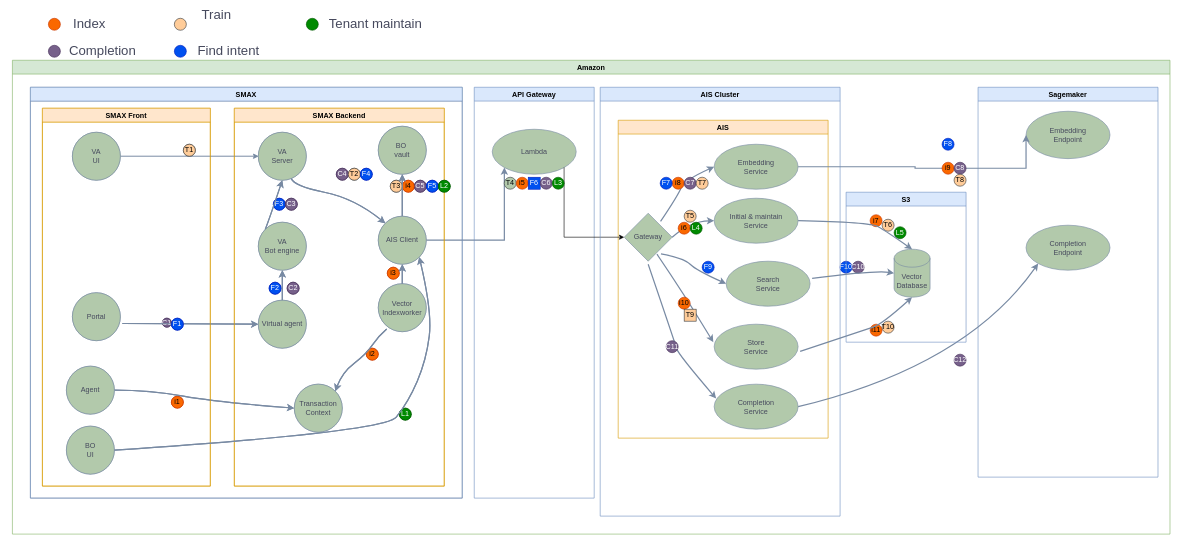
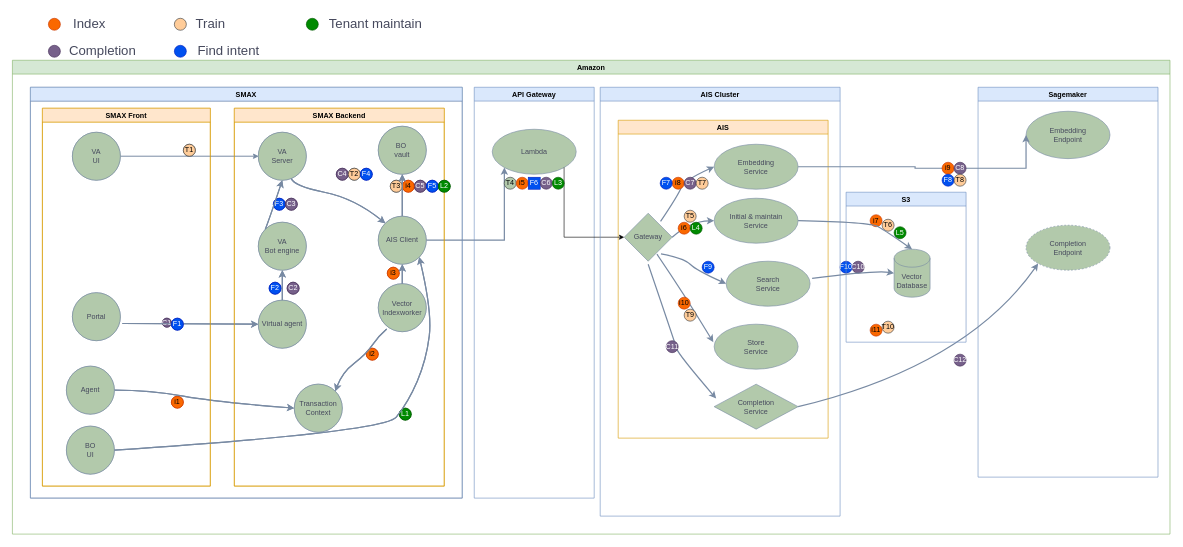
- <mxCell id="68" value="&lt;font style=&quot;font-size: 22px;&quot;&gt;Train&lt;/font&gt;" style="text;html=1;align=center;verticalAlign=middle;resizable=0;points=[];autosize=1;strokeColor=none;fillColor=none;fontColor=#46495D;strokeWidth=22;" parent="1" vertex="1"><mxGeometry x="325" y="5" width="70" height="40" as="geometry" /></mxCell>
+ <mxCell id="68" value="&lt;font style=&quot;font-size: 22px;&quot;&gt;Train&lt;/font&gt;" style="text;html=1;align=center;verticalAlign=middle;resizable=0;points=[];autosize=1;strokeColor=none;fillColor=none;fontColor=#46495D;strokeWidth=22;" parent="1" vertex="1"><mxGeometry x="315" y="20" width="70" height="40" as="geometry" /></mxCell>
- <mxCell id="71" value="F8" style="ellipse;whiteSpace=wrap;html=1;aspect=fixed;labelBackgroundColor=none;fillColor=#0050ef;strokeColor=#001DBC;fontColor=#ffffff;" parent="1" vertex="1"><mxGeometry x="1570" y="230" width="20" height="20" as="geometry" /></mxCell>
+ <mxCell id="71" value="F8" style="ellipse;whiteSpace=wrap;html=1;aspect=fixed;labelBackgroundColor=none;fillColor=#0050ef;strokeColor=#001DBC;fontColor=#ffffff;" parent="1" vertex="1"><mxGeometry x="1570" y="290" width="20" height="20" as="geometry" /></mxCell>
- <mxCell id="57" value="Completion&lt;br&gt;Endpoint" style="ellipse;whiteSpace=wrap;html=1;labelBackgroundColor=none;fillColor=#B2C9AB;strokeColor=#788AA3;fontColor=#46495D;" parent="55" vertex="1"><mxGeometry x="80" y="230" width="140" height="75" as="geometry" /></mxCell>
+ <mxCell id="57" value="Completion&lt;br&gt;Endpoint" style="ellipse;whiteSpace=wrap;html=1;labelBackgroundColor=none;fillColor=#B2C9AB;strokeColor=#788AA3;fontColor=#46495D;dashed=1;" parent="55" vertex="1"><mxGeometry x="80" y="230" width="140" height="75" as="geometry" /></mxCell>
- <mxCell id="138" value="T9" style="whiteSpace=wrap;html=1;aspect=fixed;labelBackgroundColor=none;fillColor=#ffcc99;strokeColor=#36393d;rounded=0;" parent="122" vertex="1"><mxGeometry x="1120" y="415" width="20" height="20" as="geometry" /></mxCell>
+ <mxCell id="138" value="T9" style="ellipse;whiteSpace=wrap;html=1;aspect=fixed;labelBackgroundColor=none;fillColor=#ffcc99;strokeColor=#36393d;" parent="122" vertex="1"><mxGeometry x="1120" y="415" width="20" height="20" as="geometry" /></mxCell>
- <mxCell id="153" value="" style="curved=1;endArrow=classic;html=1;rounded=0;exitX=1.024;exitY=0.604;exitDx=0;exitDy=0;entryX=0.5;entryY=1;entryDx=0;entryDy=0;entryPerimeter=0;fillColor=#B2C9AB;strokeColor=#788AA3;strokeWidth=2;exitPerimeter=0;labelBackgroundColor=none;fontColor=default;" parent="1" source="126" target="4" edge="1"><mxGeometry width="50" height="50" relative="1" as="geometry"><mxPoint x="1373" y="671.5" as="sourcePoint" /><mxPoint x="1500" y="667.5" as="targetPoint" /><Array as="points"><mxPoint x="1440" y="550" /><mxPoint x="1470" y="540" /></Array></mxGeometry></mxCell>
- <mxCell id="127" value="Completion&lt;br style=&quot;border-color: var(--border-color);&quot;&gt;Service" style="ellipse;whiteSpace=wrap;html=1;labelBackgroundColor=none;fillColor=#B2C9AB;strokeColor=#788AA3;fontColor=#46495D;" parent="122" vertex="1"><mxGeometry x="1170" y="540" width="140" height="75" as="geometry" /></mxCell>
+ <mxCell id="127" value="Completion&lt;br style=&quot;border-color: var(--border-color);&quot;&gt;Service" style="rhombus;whiteSpace=wrap;html=1;labelBackgroundColor=none;fillColor=#B2C9AB;strokeColor=#788AA3;fontColor=#46495D;" parent="122" vertex="1"><mxGeometry x="1170" y="540" width="140" height="75" as="geometry" /></mxCell>
